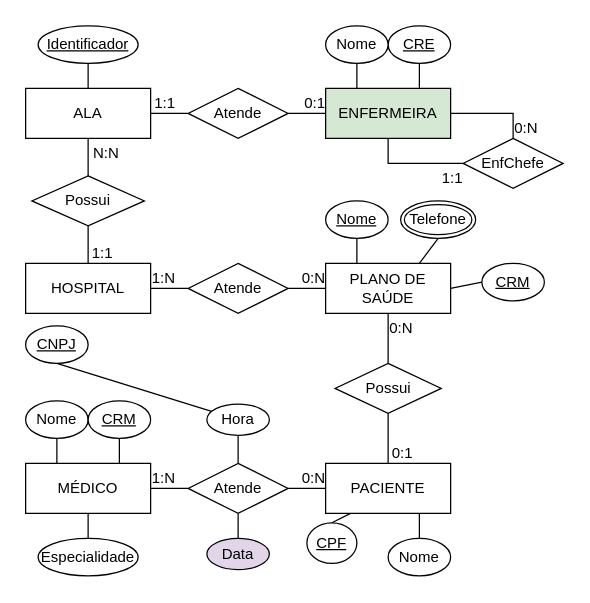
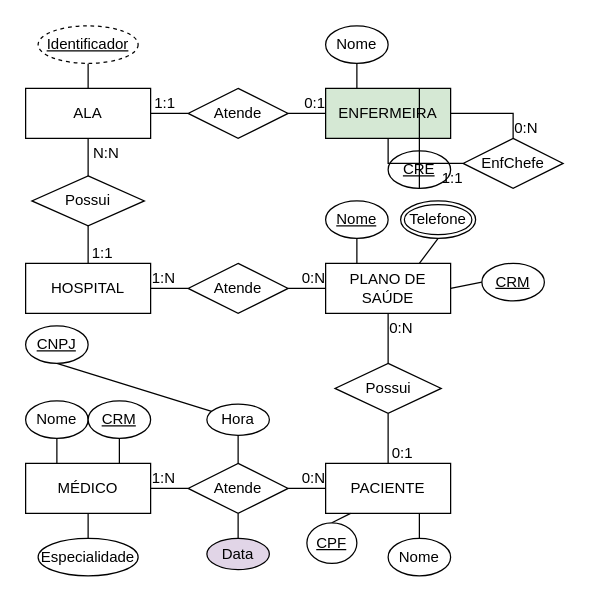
- <mxCell id="44" value="Identificador" style="ellipse;whiteSpace=wrap;html=1;align=center;fontStyle=4;" vertex="1" parent="1"><mxGeometry x="30" width="80" height="30" as="geometry" y="20" /></mxCell>
+ <mxCell id="44" value="Identificador" style="ellipse;whiteSpace=wrap;html=1;align=center;fontStyle=4;dashed=1;" vertex="1" parent="1"><mxGeometry x="30" width="80" height="30" as="geometry" y="20" /></mxCell>
- <mxCell id="45" value="CRE" style="ellipse;whiteSpace=wrap;html=1;align=center;fontStyle=4;" vertex="1" parent="1"><mxGeometry x="310" width="50" height="30" as="geometry" y="20" /></mxCell>
+ <mxCell id="45" value="CRE" style="ellipse;whiteSpace=wrap;html=1;align=center;fontStyle=4;" vertex="1" parent="1"><mxGeometry x="310" y="120" width="50" height="30" as="geometry" /></mxCell>
